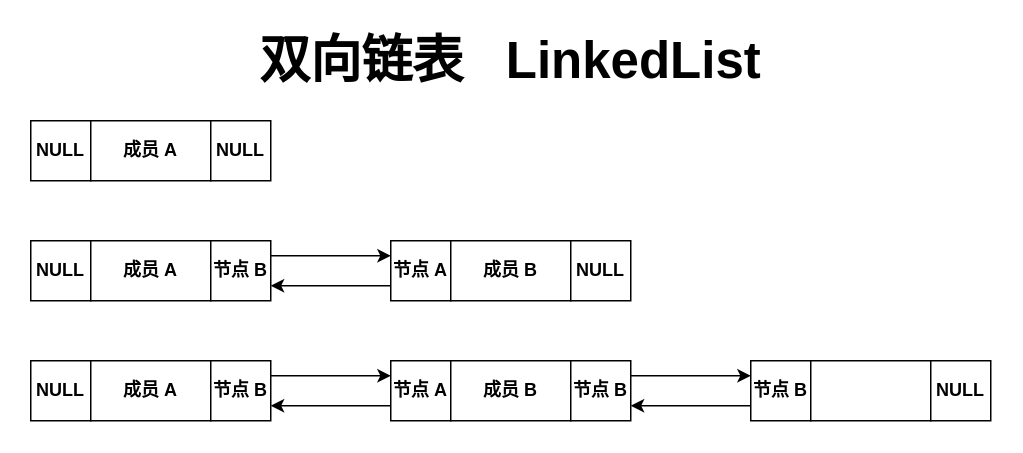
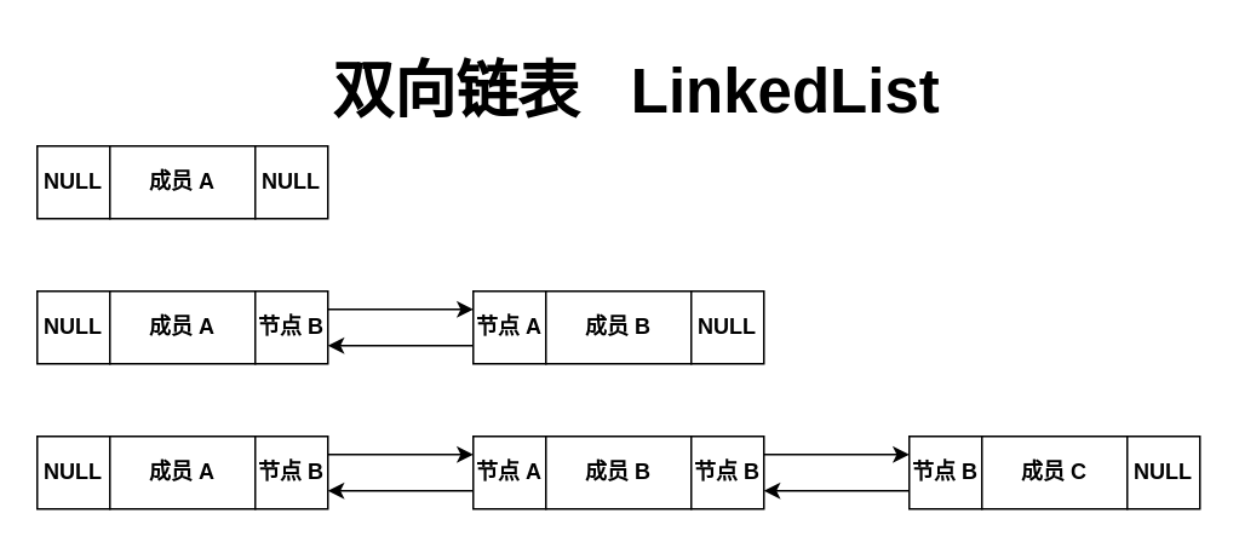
- <mxCell id="38" value="双向链表&amp;nbsp; &amp;nbsp;LinkedList" style="text;html=1;strokeColor=none;fillColor=none;align=center;verticalAlign=middle;whiteSpace=wrap;rounded=0;fontStyle=1;fontSize=34;" vertex="1" parent="1"><mxGeometry x="20" y="20" width="640" height="40" as="geometry" /></mxCell>
+ <mxCell id="38" value="双向链表&amp;nbsp; &amp;nbsp;LinkedList" style="text;html=1;strokeColor=none;fillColor=none;align=center;verticalAlign=middle;whiteSpace=wrap;rounded=0;fontStyle=1;fontSize=34;" vertex="1" parent="1"><mxGeometry x="30" y="30" width="640" height="40" as="geometry" /></mxCell>
+ <mxCell id="21" value="成员 C" style="text;html=1;strokeColor=none;fillColor=none;align=center;verticalAlign=middle;whiteSpace=wrap;rounded=0;fontStyle=1;fontSize=12;" vertex="1" parent="1"><mxGeometry x="540" y="240" width="80" height="40" as="geometry" /></mxCell>
